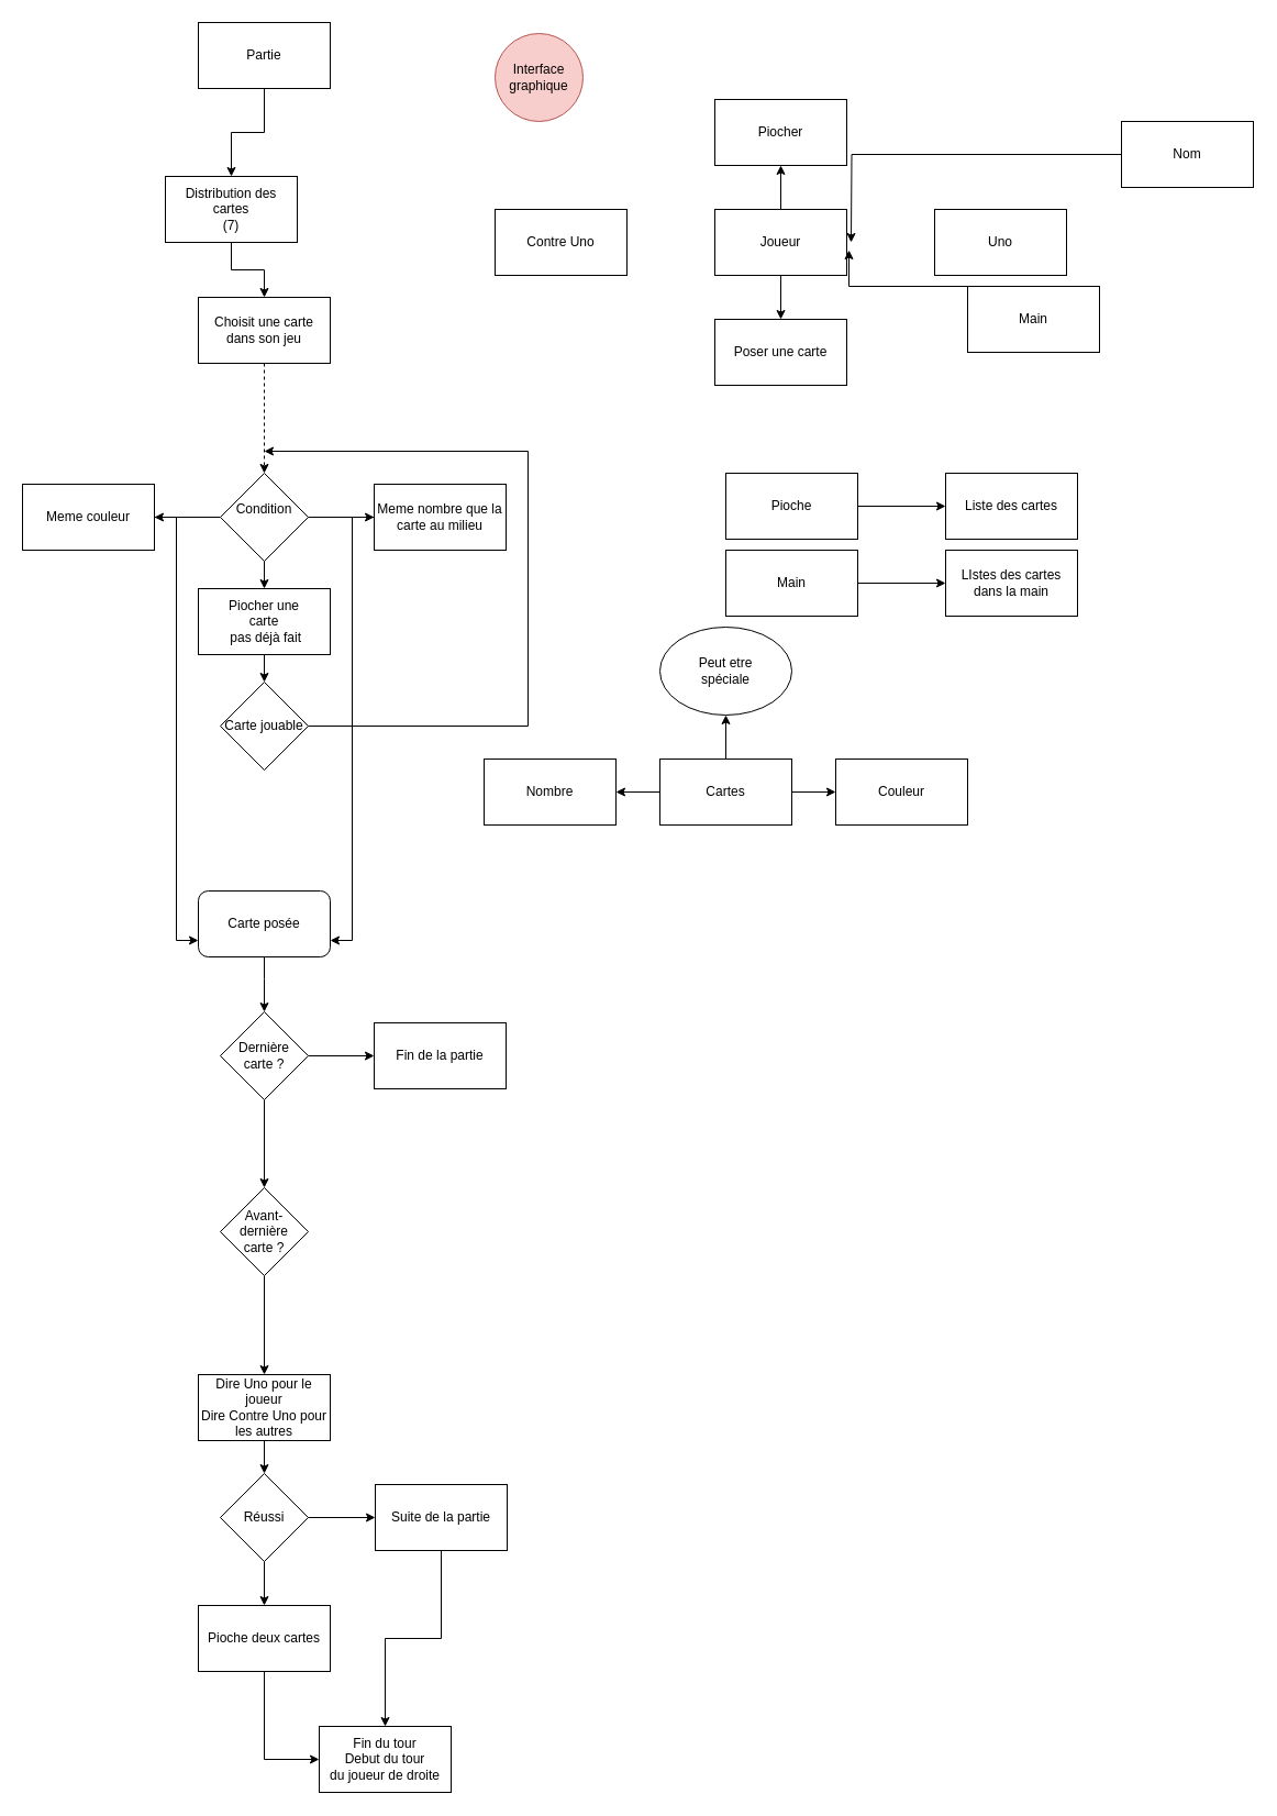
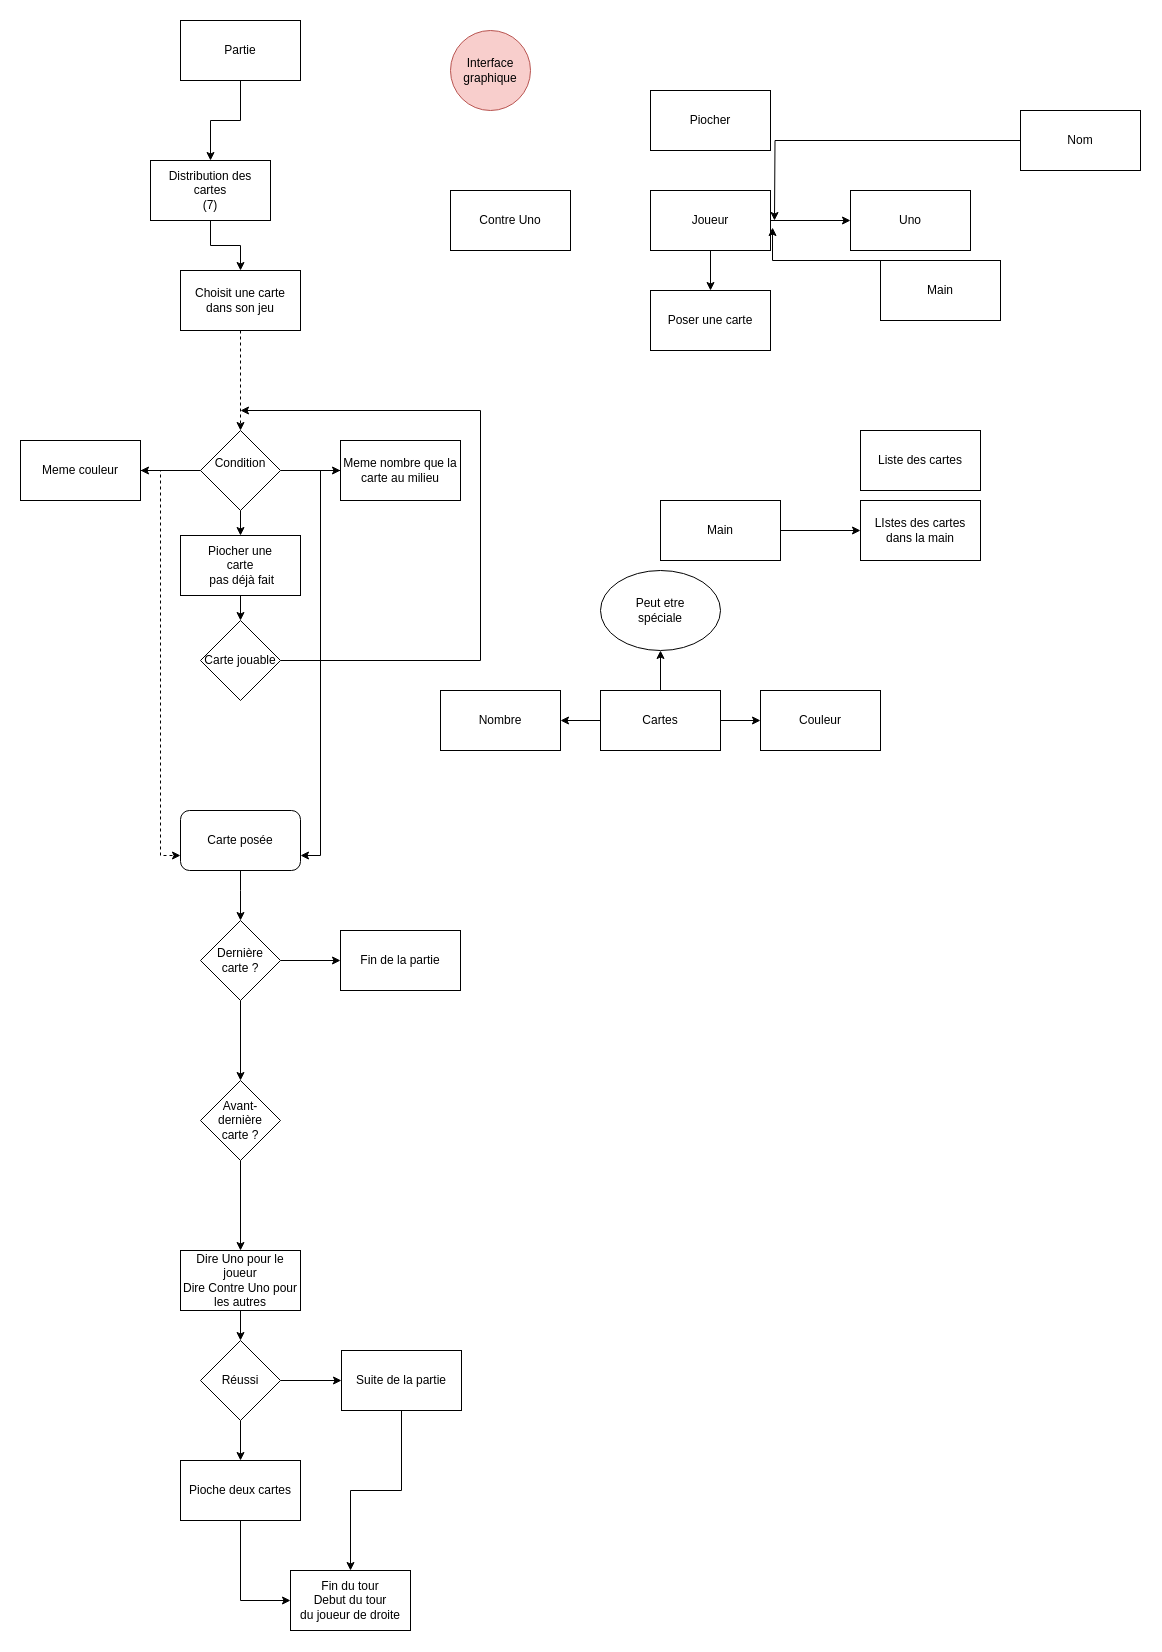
- <mxCell id="31" value="" style="edgeStyle=orthogonalEdgeStyle;rounded=0;orthogonalLoop=1;jettySize=auto;html=1;" edge="1" parent="1" source="33" target="35"><mxGeometry relative="1" as="geometry" /></mxCell>
+ <mxCell id="32" value="" style="edgeStyle=orthogonalEdgeStyle;rounded=0;orthogonalLoop=1;jettySize=auto;html=1;" edge="1" parent="1" source="33" target="36"><mxGeometry relative="1" as="geometry" /></mxCell>
- <mxCell id="39" value="Pioche" style="rounded=0;whiteSpace=wrap;html=1;" vertex="1" parent="1"><mxGeometry x="660" y="430" width="120" height="60" as="geometry" /></mxCell>
- <mxCell id="38" value="" style="edgeStyle=orthogonalEdgeStyle;rounded=0;orthogonalLoop=1;jettySize=auto;html=1;" edge="1" parent="1" source="39" target="40"><mxGeometry relative="1" as="geometry" /></mxCell>
- <mxCell id="19" style="edgeStyle=orthogonalEdgeStyle;rounded=0;orthogonalLoop=1;jettySize=auto;html=1;entryX=0;entryY=0.75;entryDx=0;entryDy=0;" edge="1" parent="1" source="20" target="22"><mxGeometry relative="1" as="geometry" /></mxCell>
+ <mxCell id="19" style="edgeStyle=orthogonalEdgeStyle;rounded=0;orthogonalLoop=1;jettySize=auto;html=1;entryX=0;entryY=0.75;entryDx=0;entryDy=0;dashed=1;" edge="1" parent="1" source="20" target="22"><mxGeometry relative="1" as="geometry" /></mxCell>
